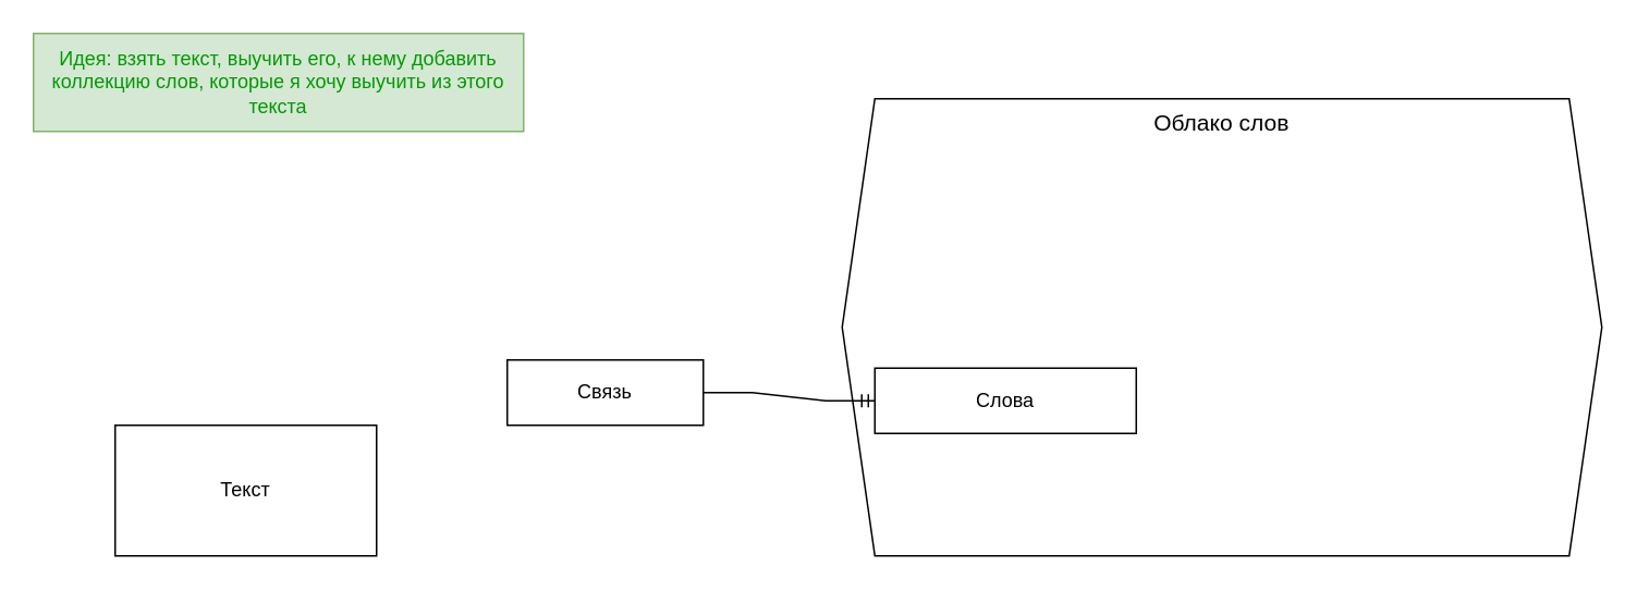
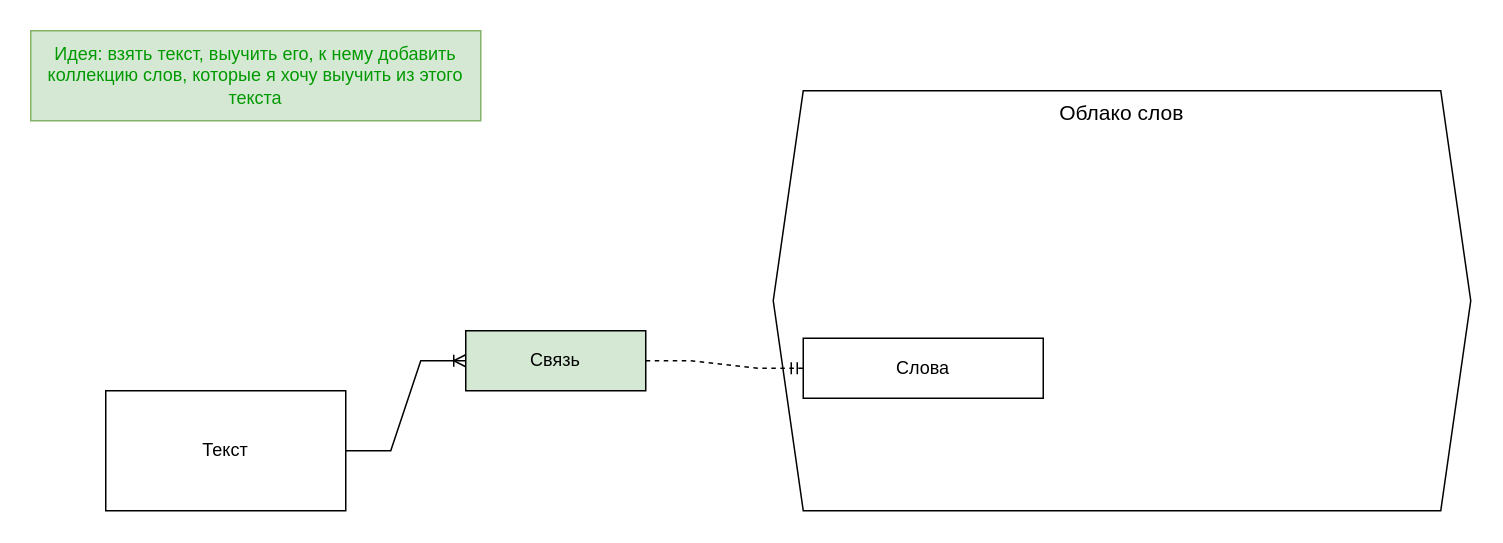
- <mxCell id="6" value="Связь" style="rounded=0;whiteSpace=wrap;html=1;" vertex="1" parent="1"><mxGeometry x="310" width="120" height="40" as="geometry" y="220" /></mxCell>
+ <mxCell id="6" value="Связь" style="rounded=0;whiteSpace=wrap;html=1;fillColor=#d5e8d4;" vertex="1" parent="1"><mxGeometry x="310" width="120" height="40" as="geometry" y="220" /></mxCell>
- <mxCell id="8" value="" style="edgeStyle=entityRelationEdgeStyle;fontSize=12;html=1;endArrow=ERmandOne;rounded=0;exitX=1;exitY=0.5;exitDx=0;exitDy=0;entryX=0;entryY=0.5;entryDx=0;entryDy=0;" edge="1" parent="1" source="6" target="4"><mxGeometry width="100" height="100" relative="1" as="geometry"><mxPoint x="450" y="340" as="sourcePoint" /><mxPoint x="550" y="240" as="targetPoint" /></mxGeometry></mxCell>
+ <mxCell id="8" value="" style="edgeStyle=entityRelationEdgeStyle;fontSize=12;html=1;endArrow=ERmandOne;rounded=0;exitX=1;exitY=0.5;exitDx=0;exitDy=0;entryX=0;entryY=0.5;entryDx=0;entryDy=0;dashed=1;" edge="1" parent="1" source="6" target="4"><mxGeometry width="100" height="100" relative="1" as="geometry"><mxPoint x="450" y="340" as="sourcePoint" /><mxPoint x="550" y="240" as="targetPoint" /></mxGeometry></mxCell>
+ <mxCell id="7" value="" style="edgeStyle=entityRelationEdgeStyle;fontSize=12;html=1;endArrow=ERoneToMany;rounded=0;exitX=1;exitY=0.5;exitDx=0;exitDy=0;entryX=0;entryY=0.5;entryDx=0;entryDy=0;" edge="1" parent="1" source="3" target="6"><mxGeometry width="100" height="100" relative="1" as="geometry"><mxPoint x="450" y="340" as="sourcePoint" /><mxPoint x="550" y="240" as="targetPoint" /></mxGeometry></mxCell>
